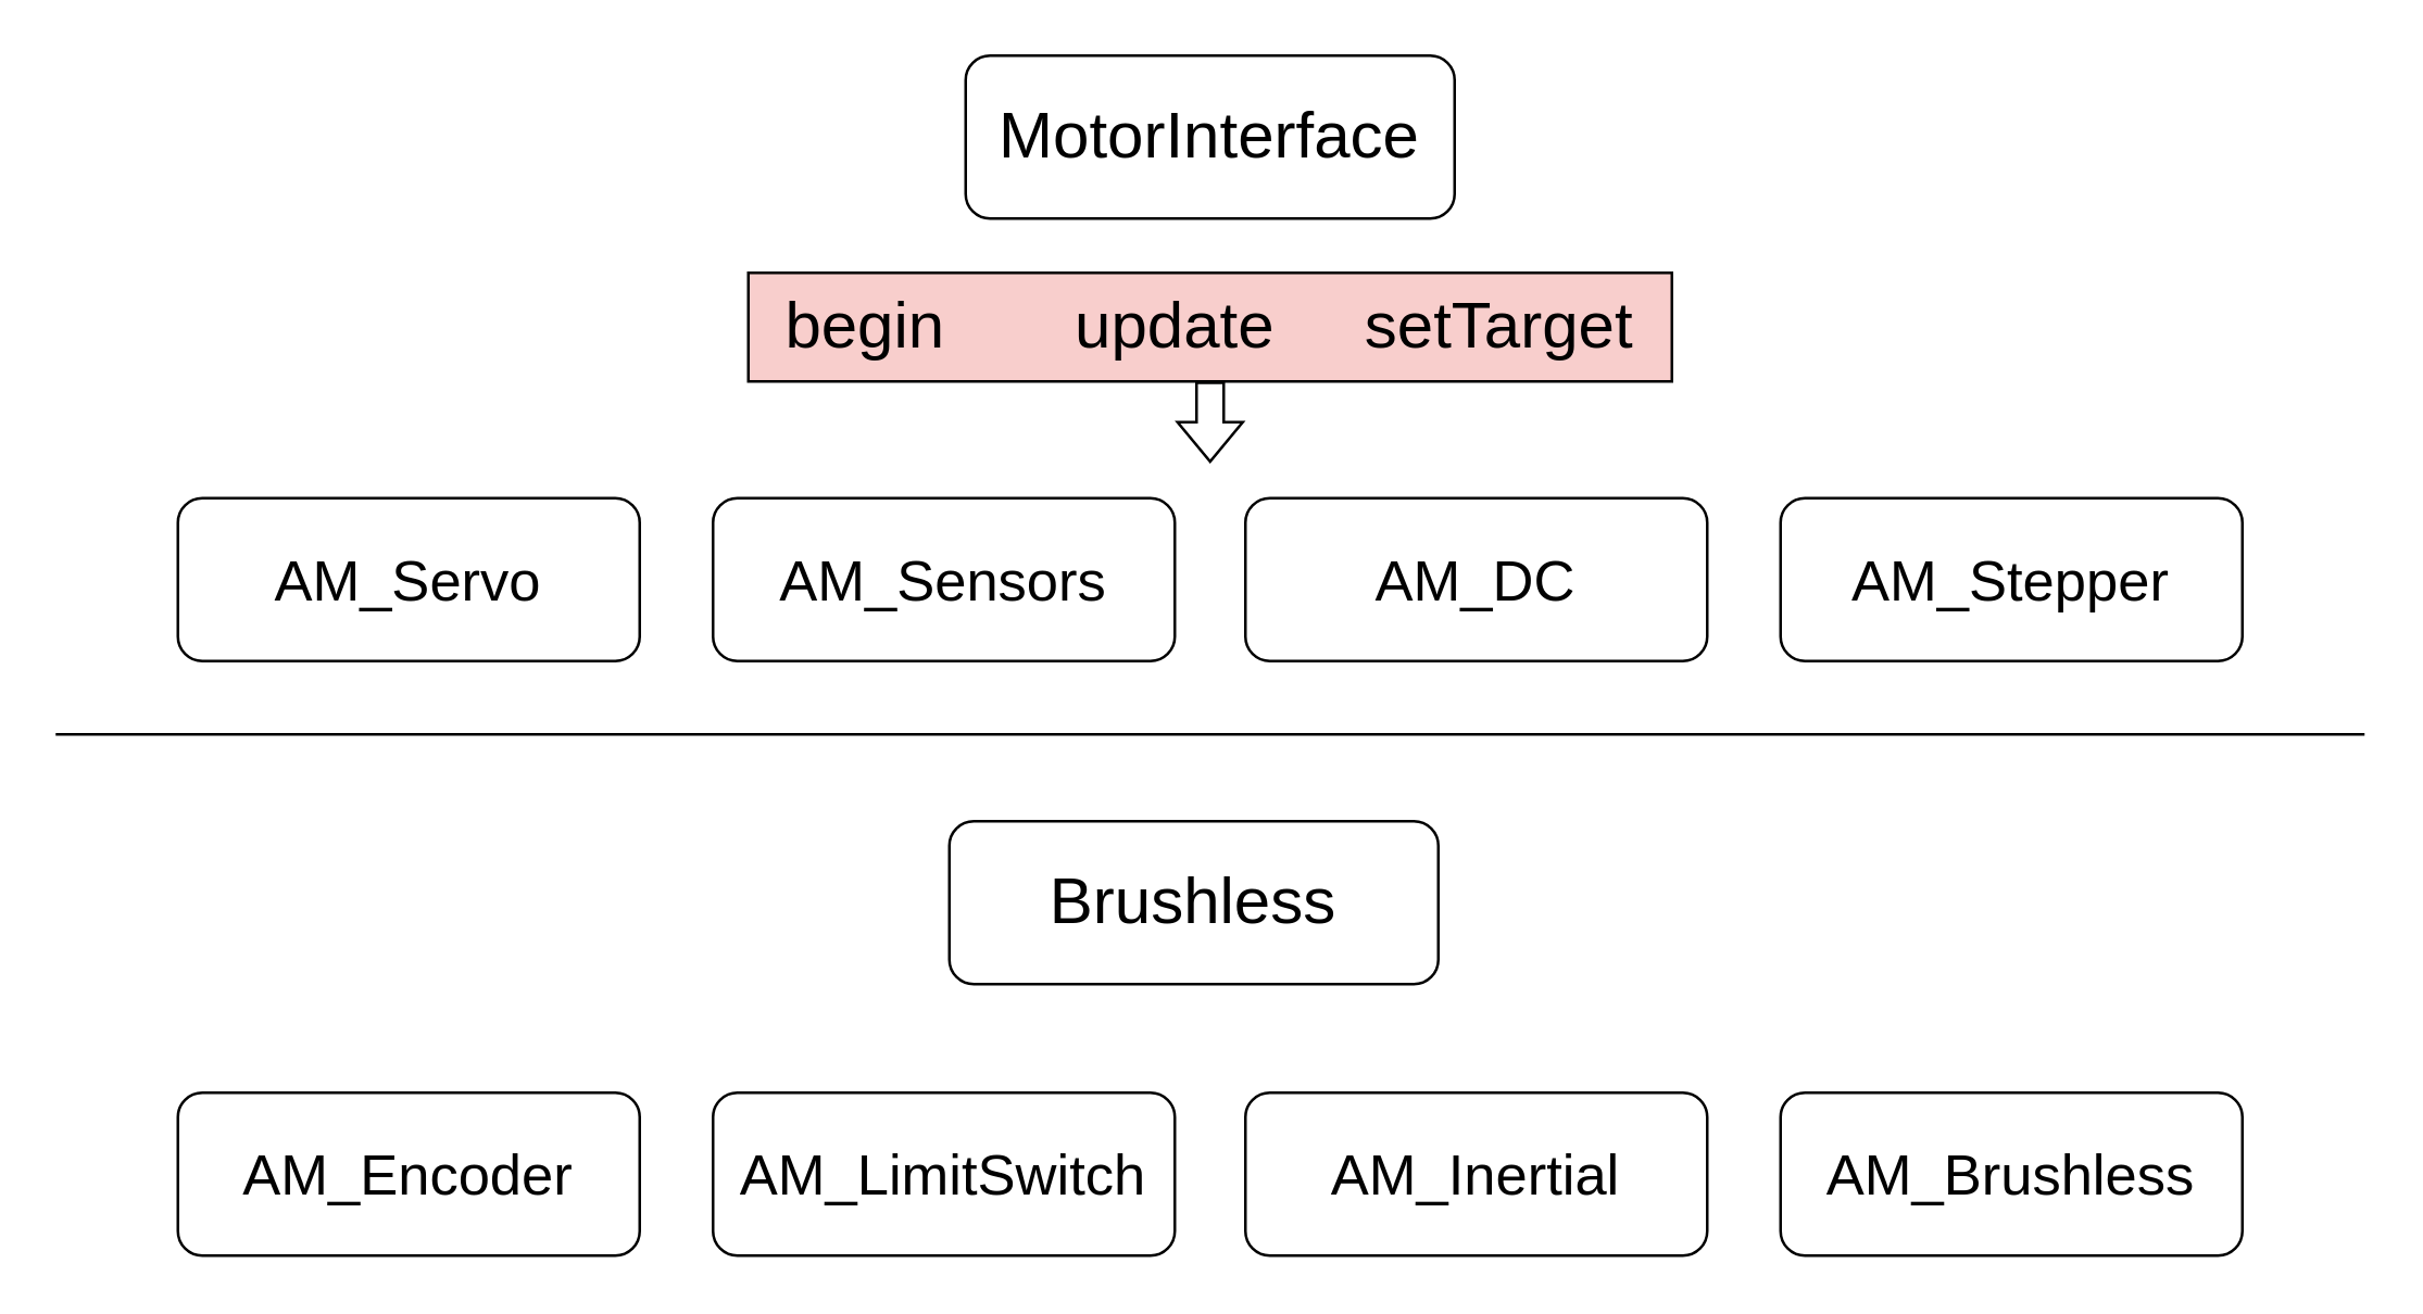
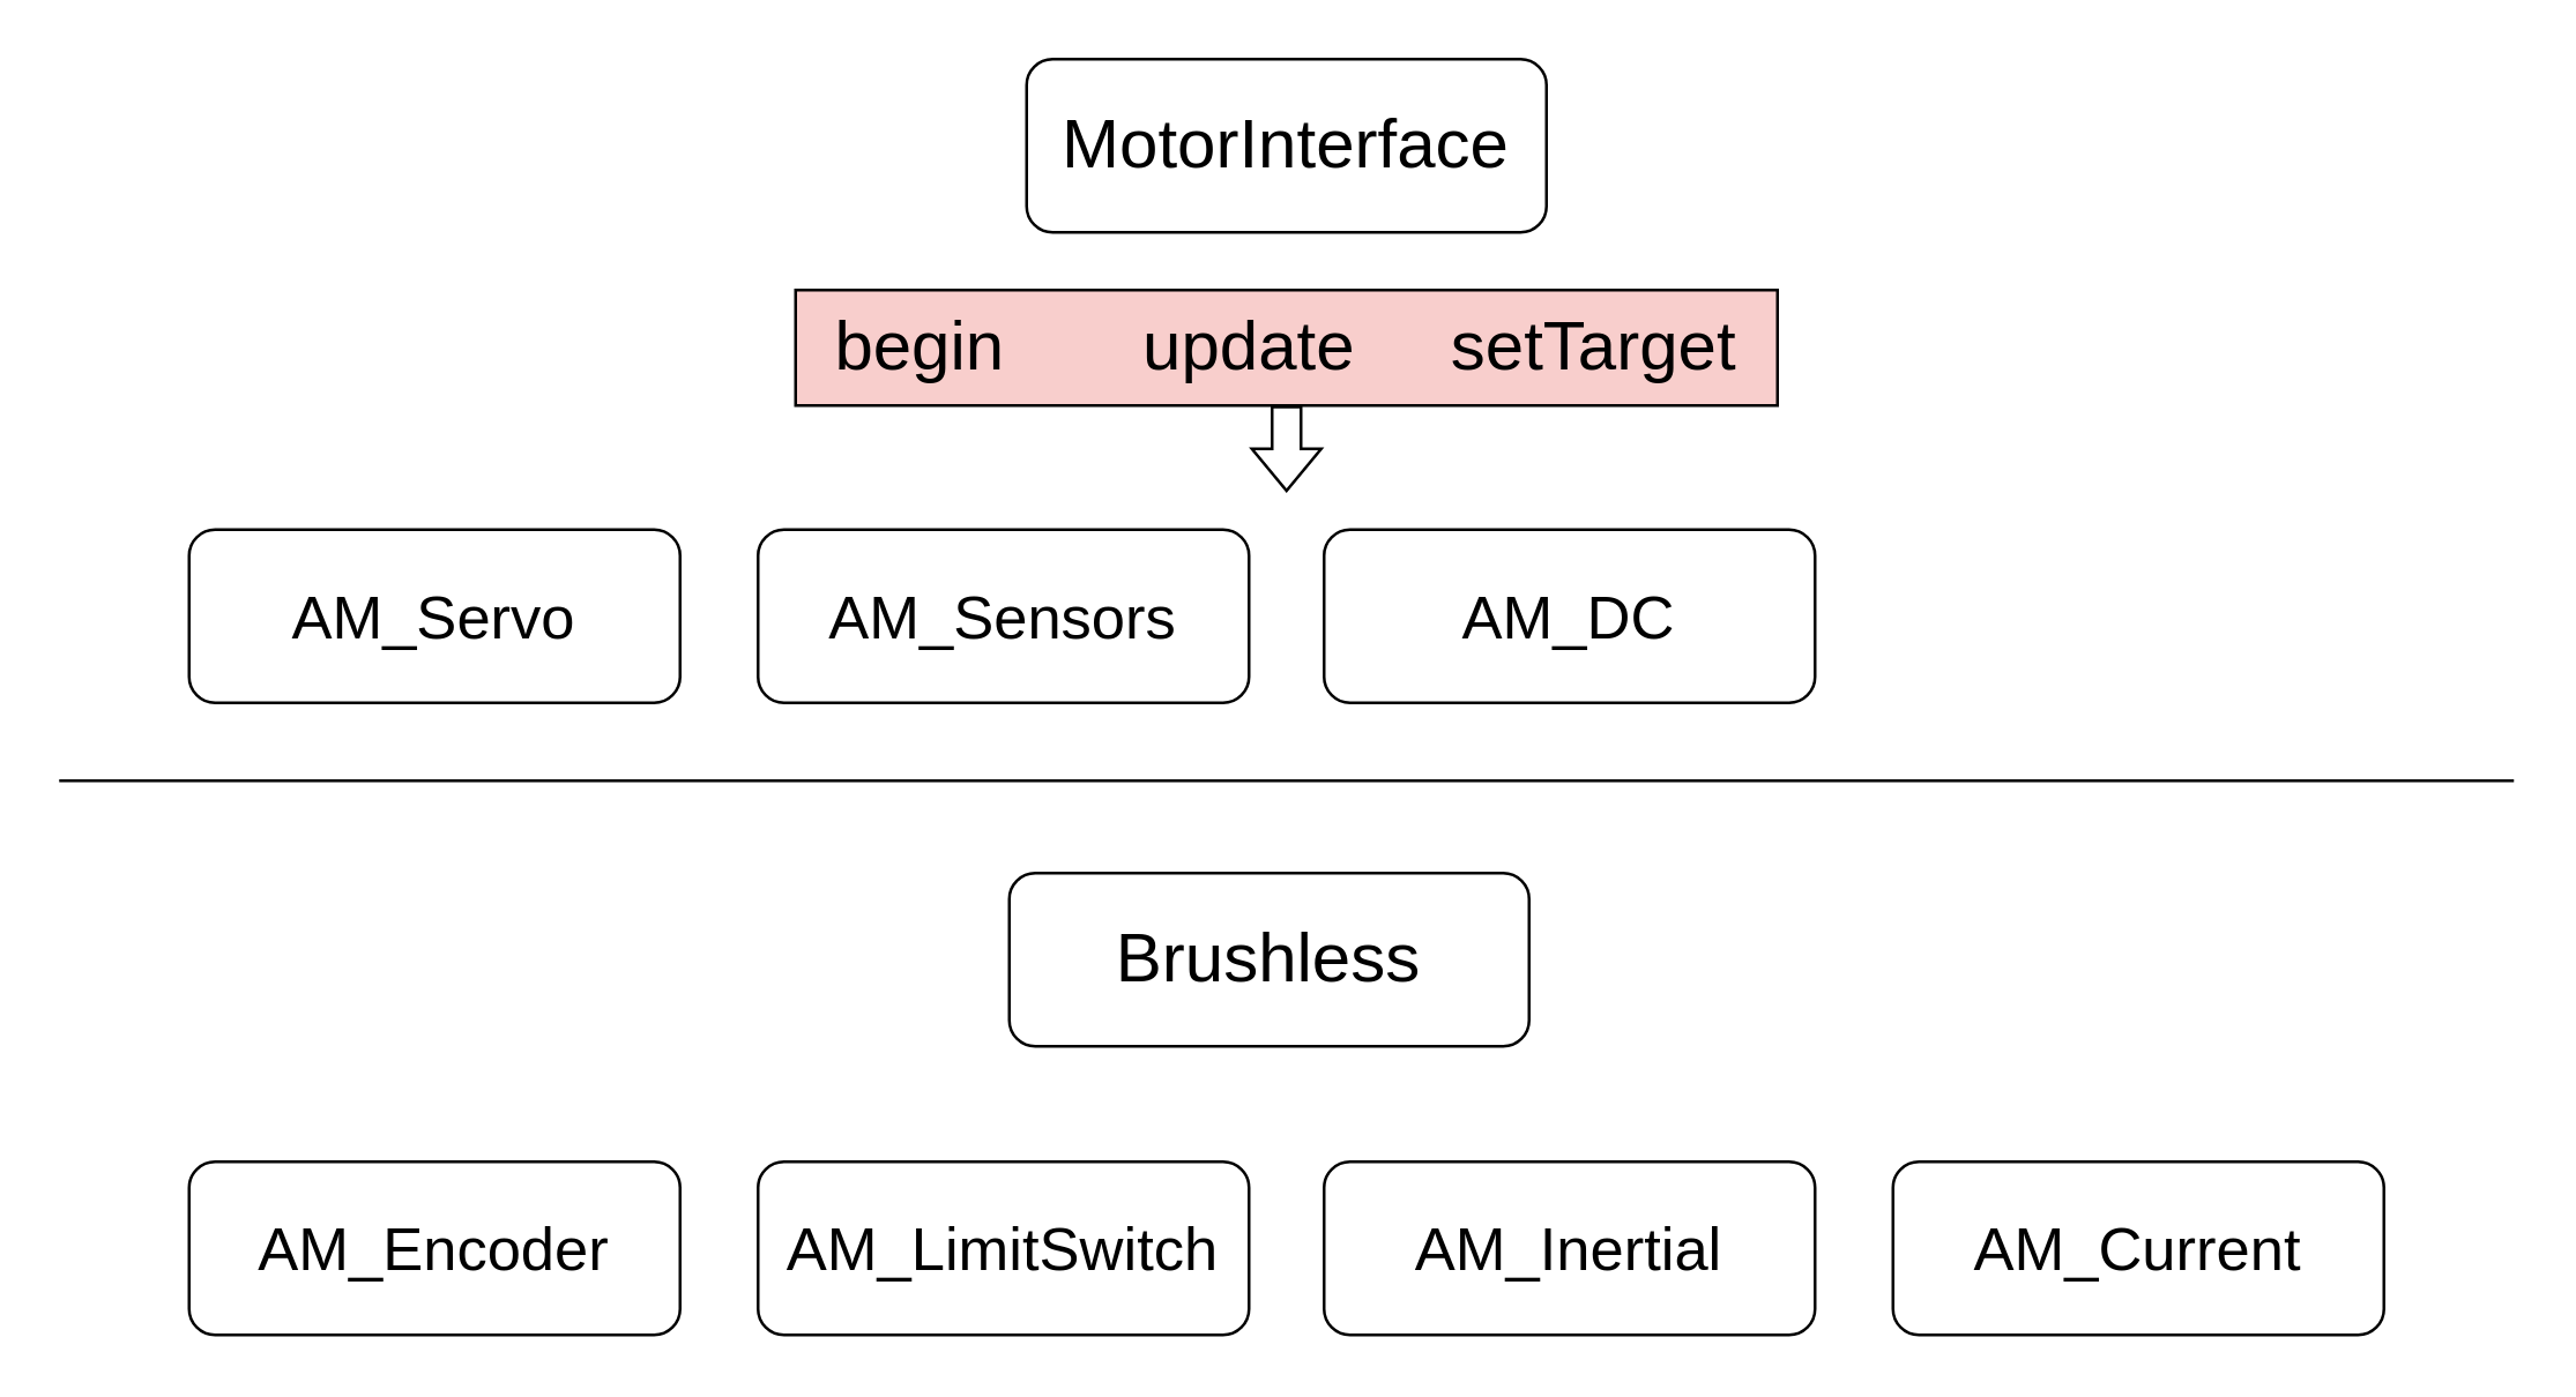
- <mxCell id="4" value="&lt;font style=&quot;font-size: 21px;&quot;&gt;AM_Stepper&lt;/font&gt;" style="whiteSpace=wrap;html=1;rounded=1;fontSize=21;" vertex="1" parent="1"><mxGeometry x="655" y="183" width="170" height="60" as="geometry" /></mxCell>
- <mxCell id="10" value="&lt;font style=&quot;font-size: 21px;&quot;&gt;AM_Brushless&lt;/font&gt;" style="whiteSpace=wrap;html=1;rounded=1;fontSize=21;" vertex="1" parent="1"><mxGeometry x="655" y="402" width="170" height="60" as="geometry" /></mxCell>
+ <mxCell id="10" value="&lt;font style=&quot;font-size: 21px;&quot;&gt;AM_Current&lt;/font&gt;" style="whiteSpace=wrap;html=1;rounded=1;fontSize=21;" vertex="1" parent="1"><mxGeometry x="655" y="402" width="170" height="60" as="geometry" /></mxCell>
